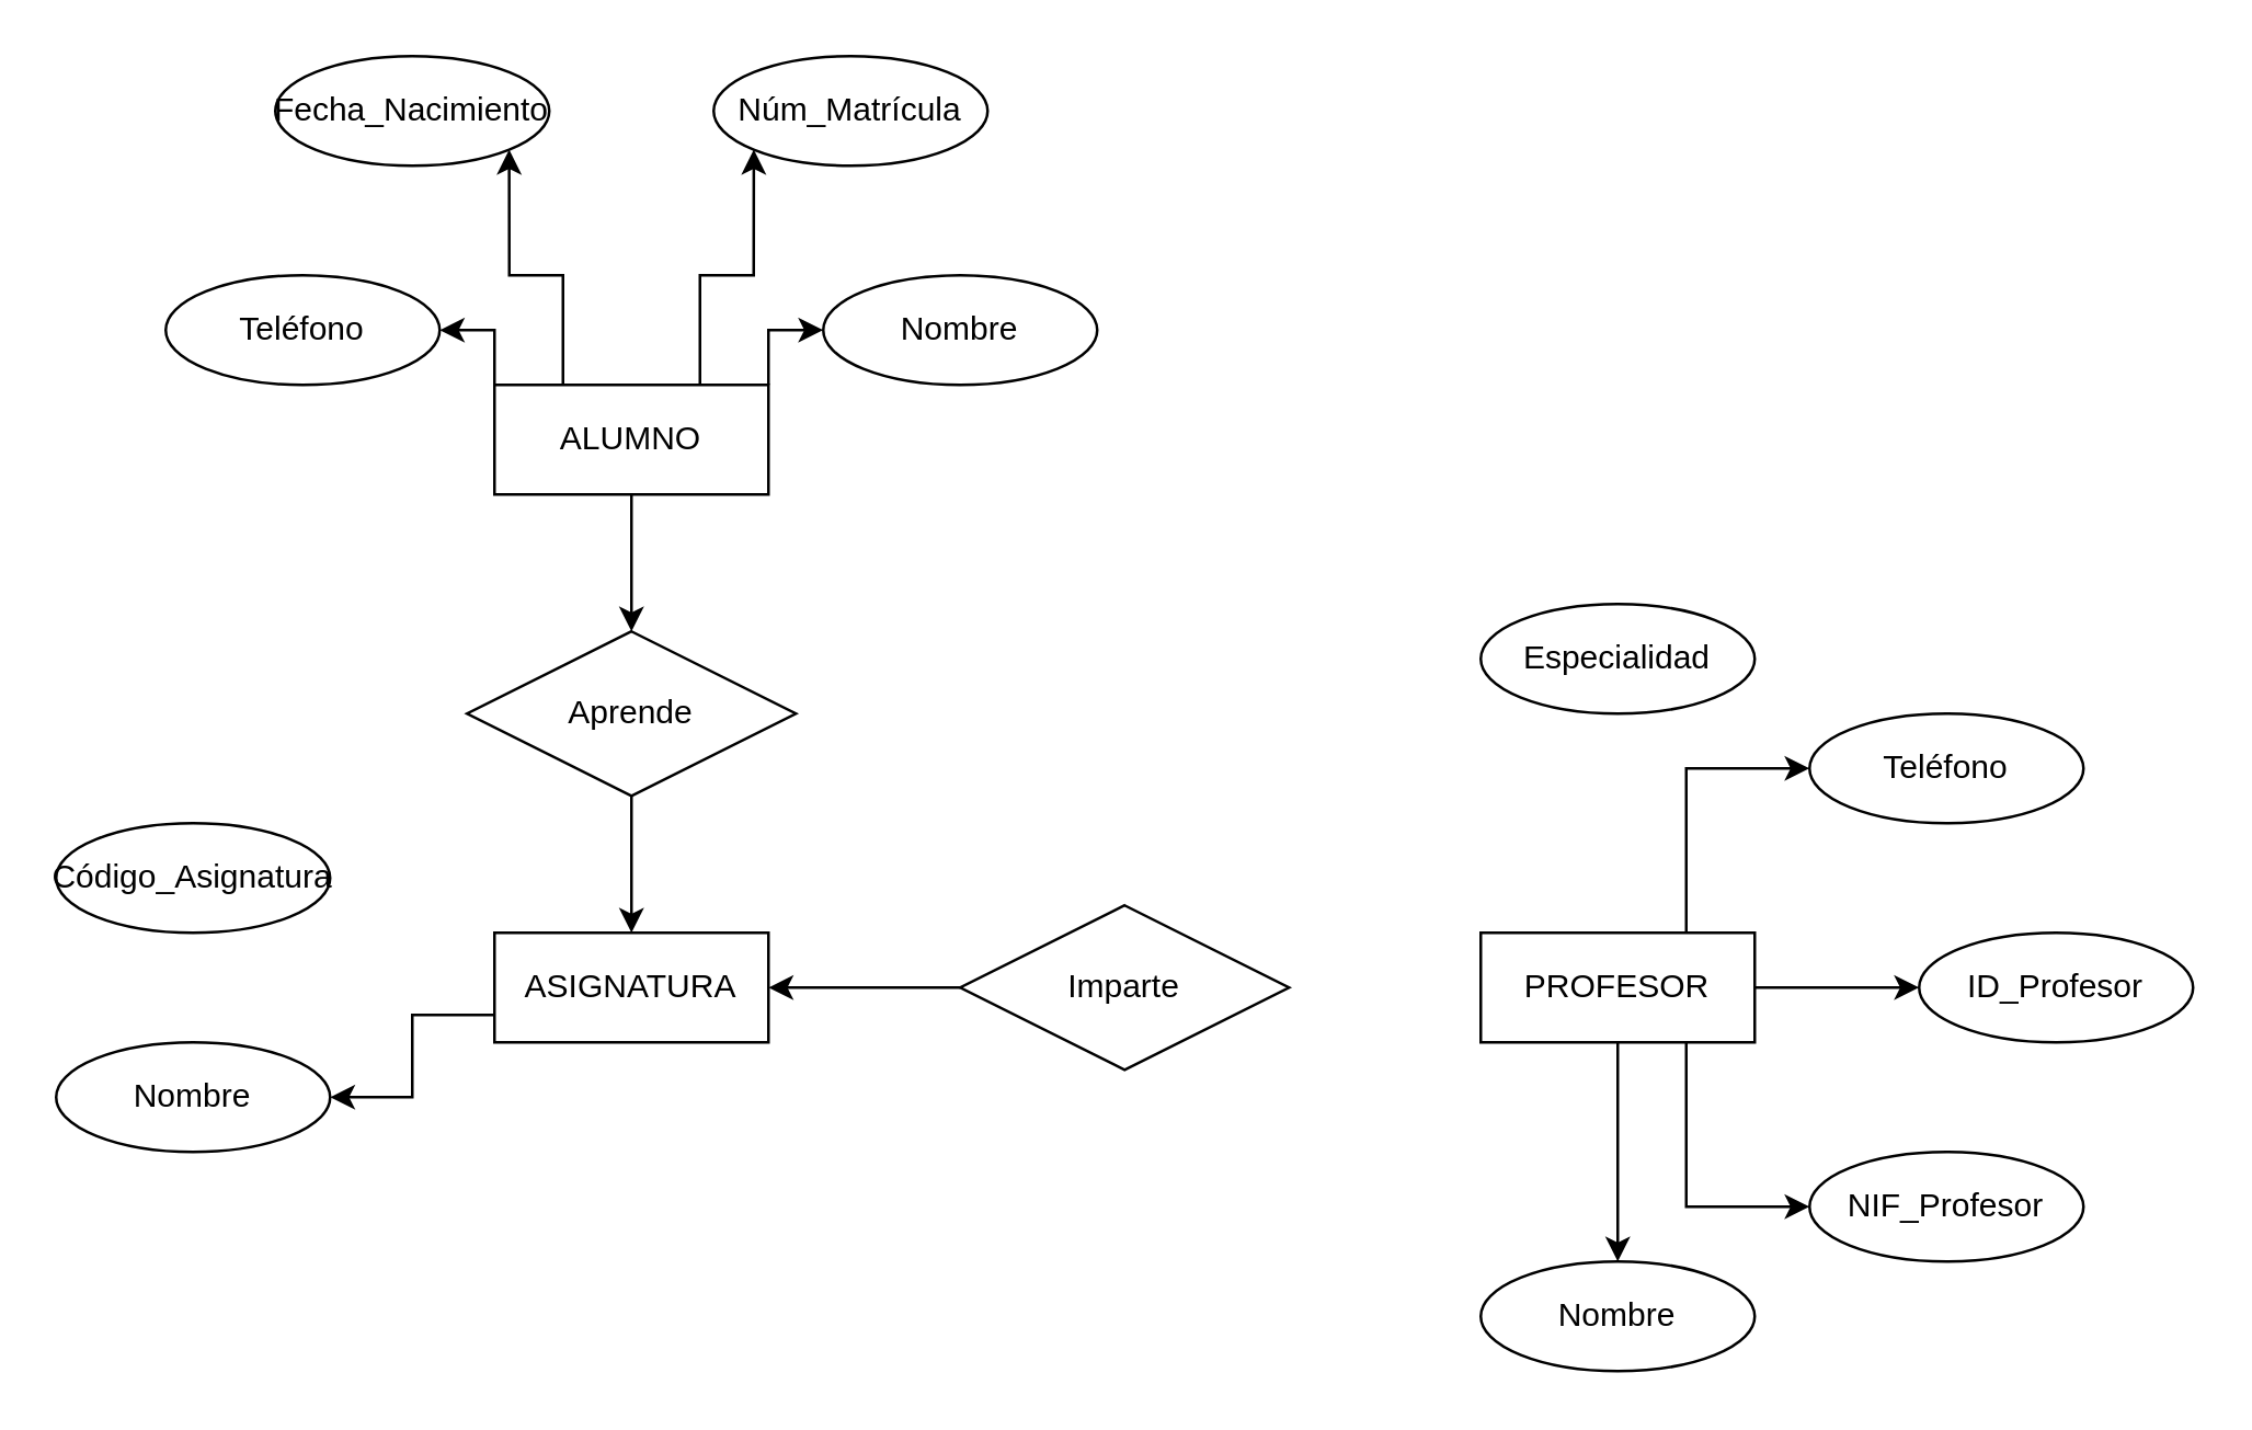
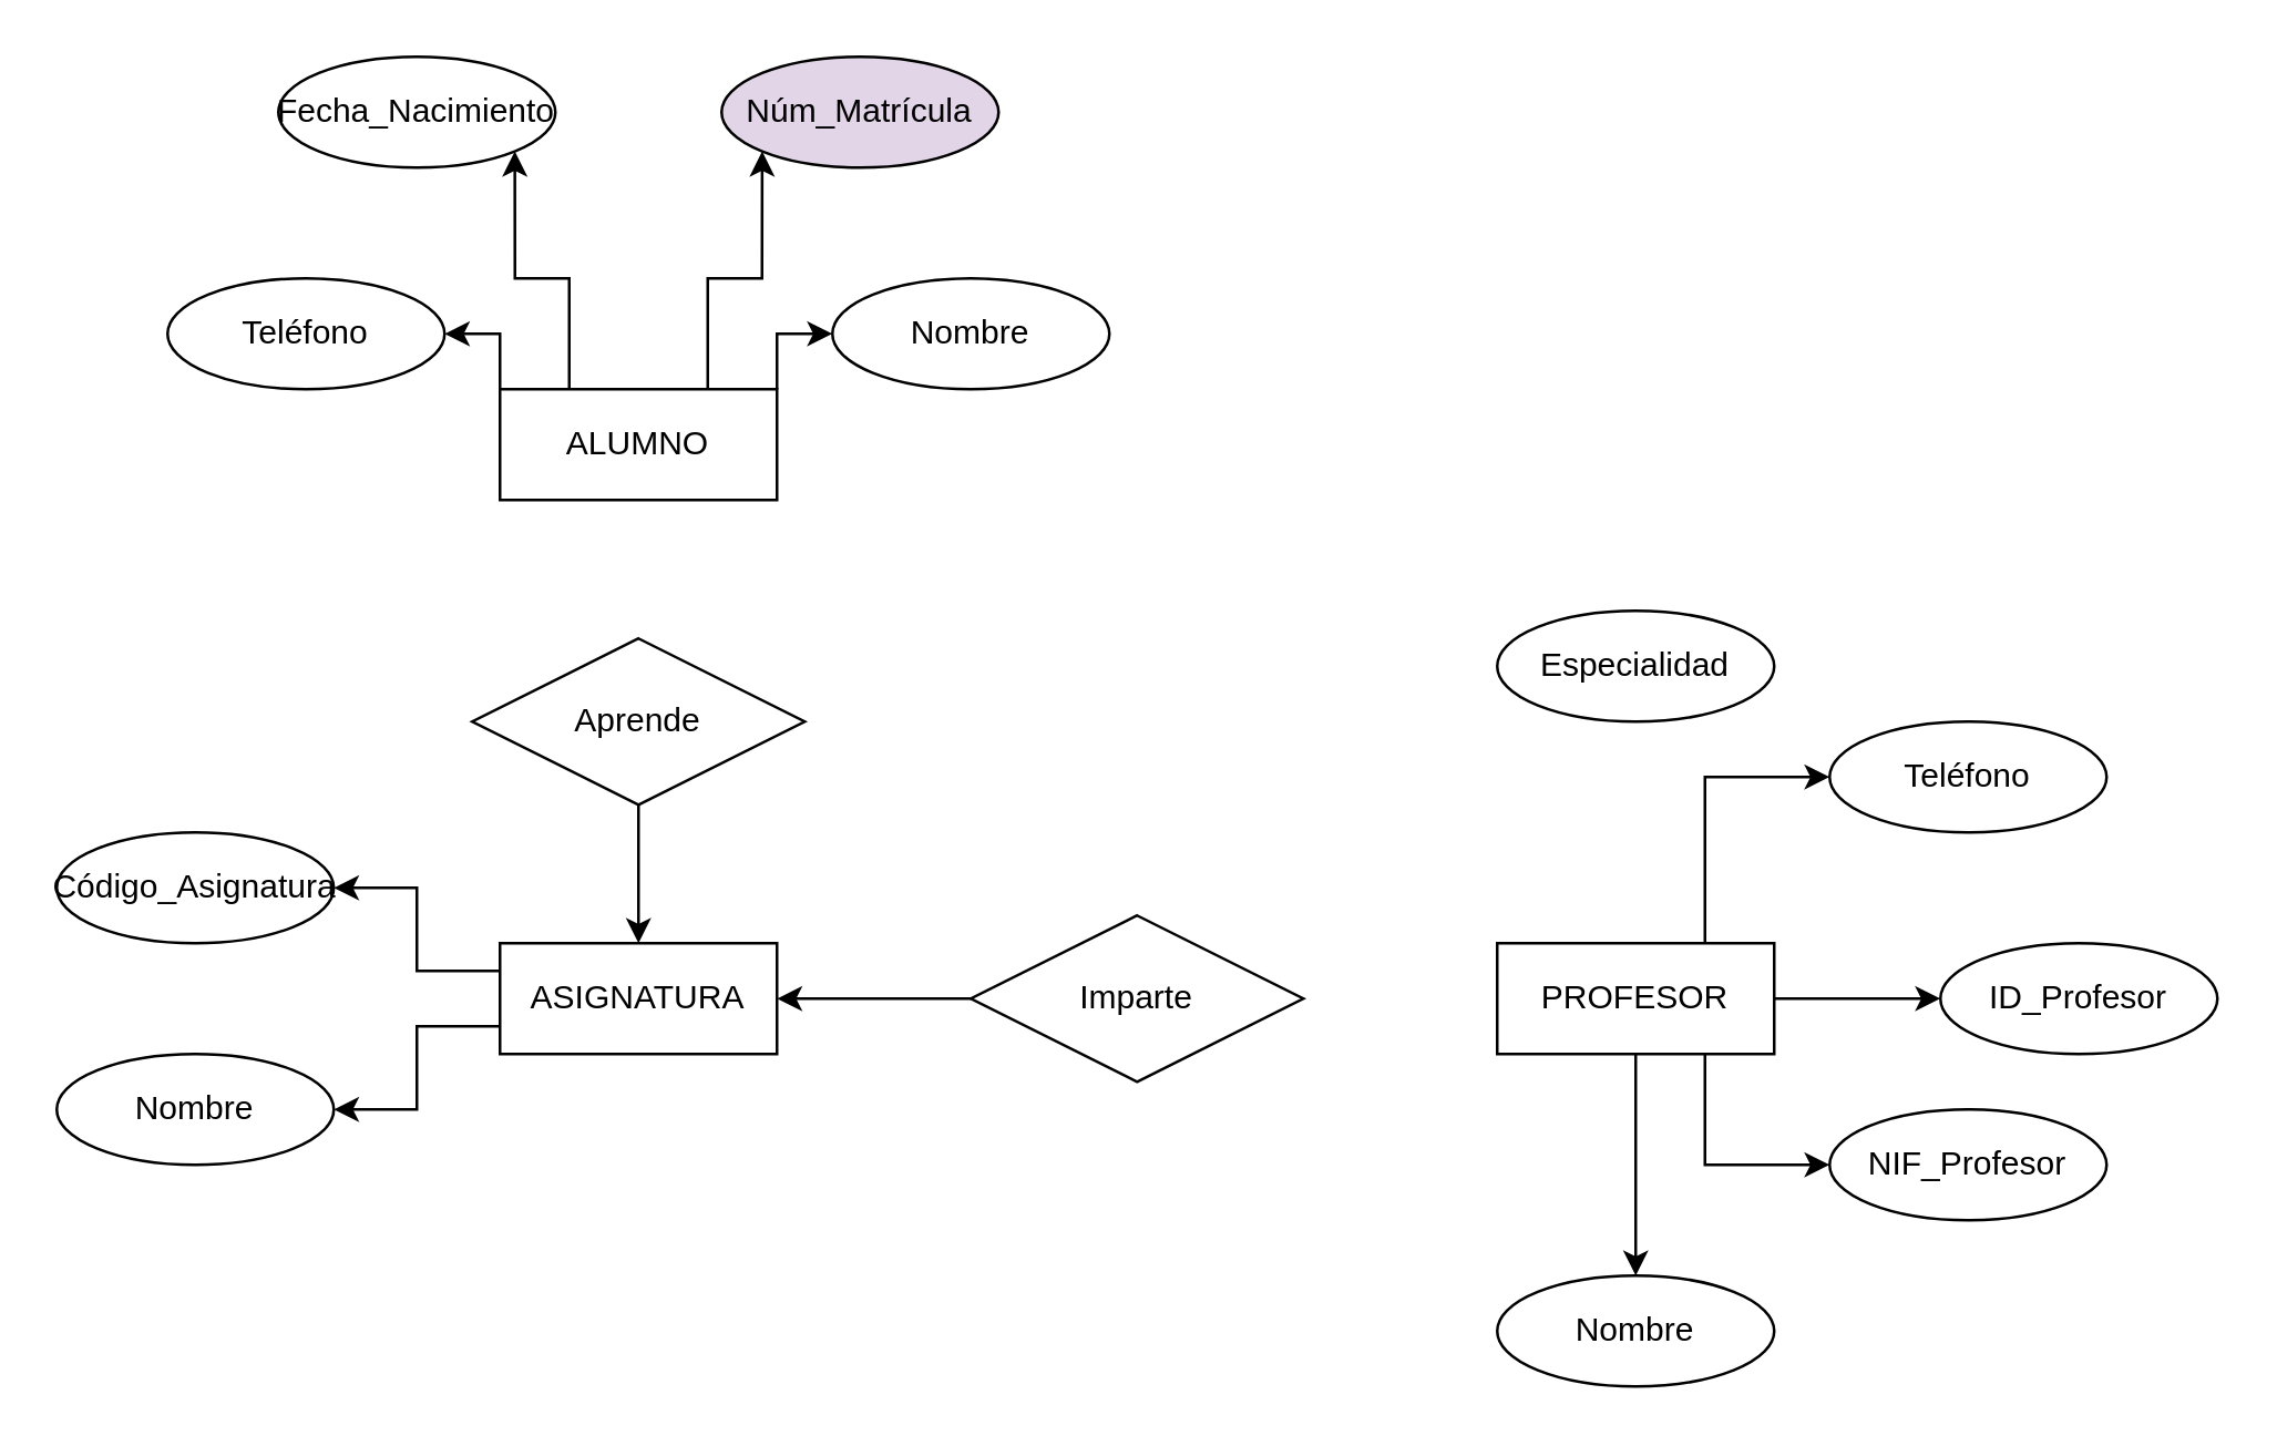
- <mxCell id="18" value="Núm_Matrícula" style="ellipse;whiteSpace=wrap;html=1;align=center;" vertex="1" parent="1"><mxGeometry x="260" y="20" width="100" height="40" as="geometry" /></mxCell>
+ <mxCell id="18" value="Núm_Matrícula" style="ellipse;whiteSpace=wrap;html=1;align=center;fillColor=#e1d5e7;" vertex="1" parent="1"><mxGeometry x="260" y="20" width="100" height="40" as="geometry" /></mxCell>
- <mxCell id="2" style="edgeStyle=orthogonalEdgeStyle;rounded=0;orthogonalLoop=1;jettySize=auto;html=1;exitX=0.5;exitY=1;exitDx=0;exitDy=0;entryX=0.5;entryY=0;entryDx=0;entryDy=0;" edge="1" parent="1" source="7" target="29"><mxGeometry relative="1" as="geometry" /></mxCell>
+ <mxCell id="8" style="edgeStyle=orthogonalEdgeStyle;rounded=0;orthogonalLoop=1;jettySize=auto;html=1;exitX=0;exitY=0.25;exitDx=0;exitDy=0;entryX=1;entryY=0.5;entryDx=0;entryDy=0;" edge="1" parent="1" source="10" target="21"><mxGeometry relative="1" as="geometry" /></mxCell>
- <mxCell id="23" value="NIF_Profesor" style="ellipse;whiteSpace=wrap;html=1;align=center;" vertex="1" parent="1"><mxGeometry x="660" y="420" width="100" height="40" as="geometry" /></mxCell>
+ <mxCell id="23" value="NIF_Profesor" style="ellipse;whiteSpace=wrap;html=1;align=center;" vertex="1" parent="1"><mxGeometry x="660" y="400" width="100" height="40" as="geometry" /></mxCell>
